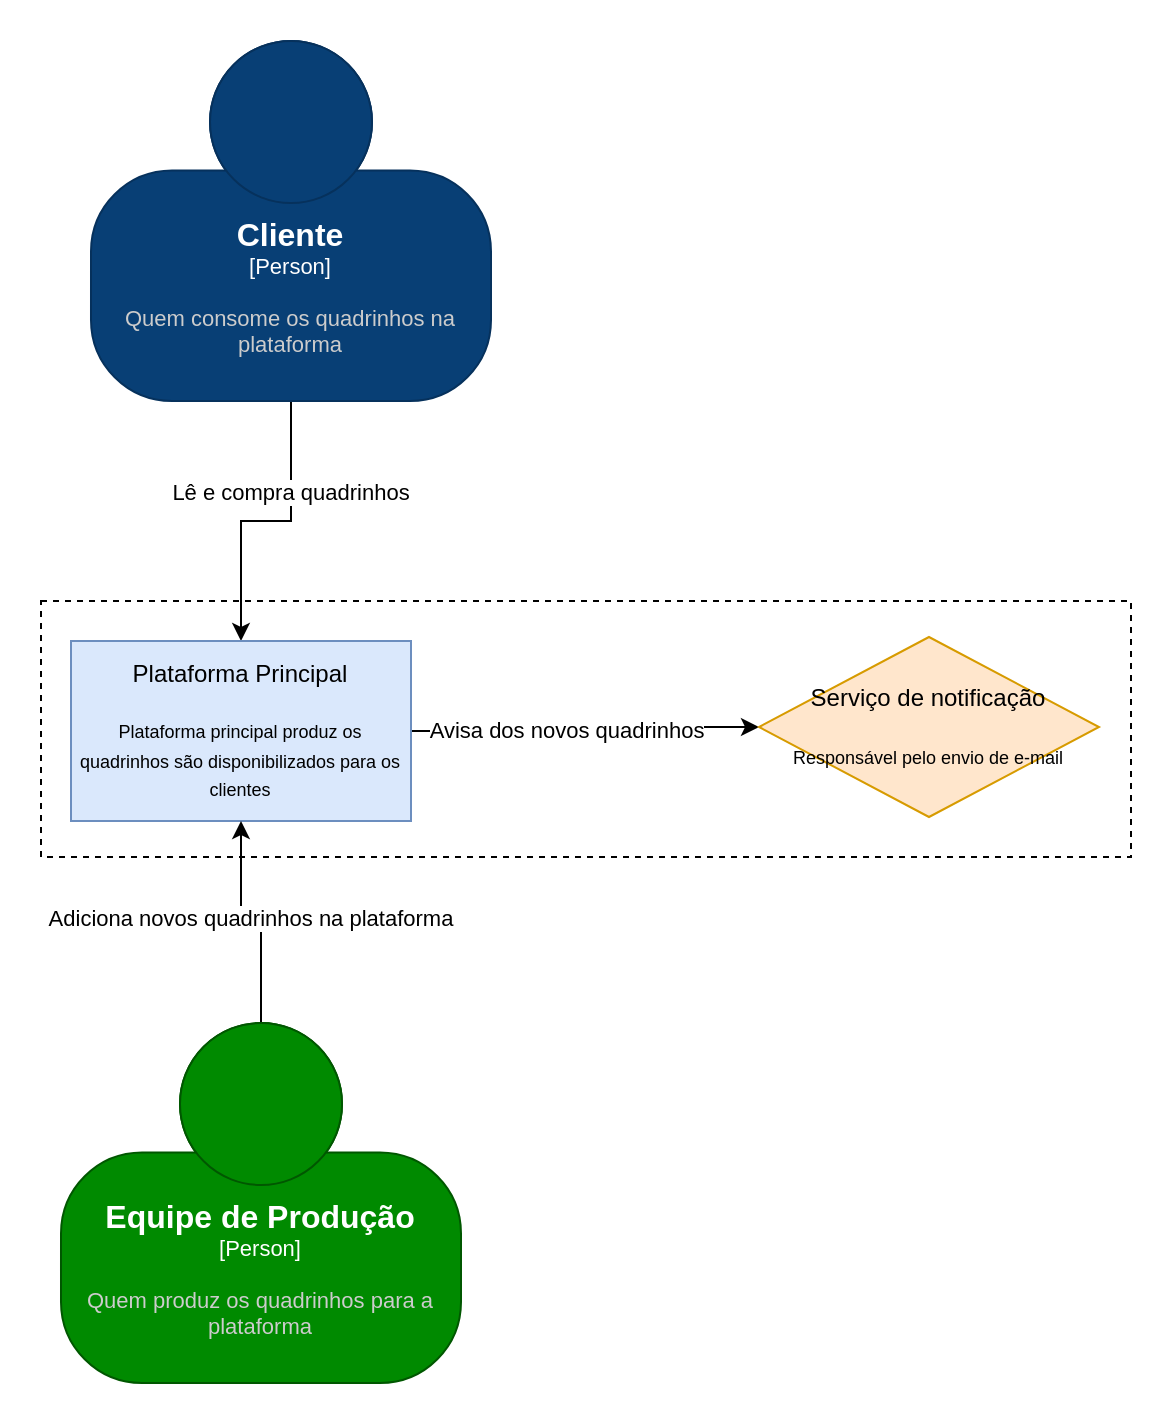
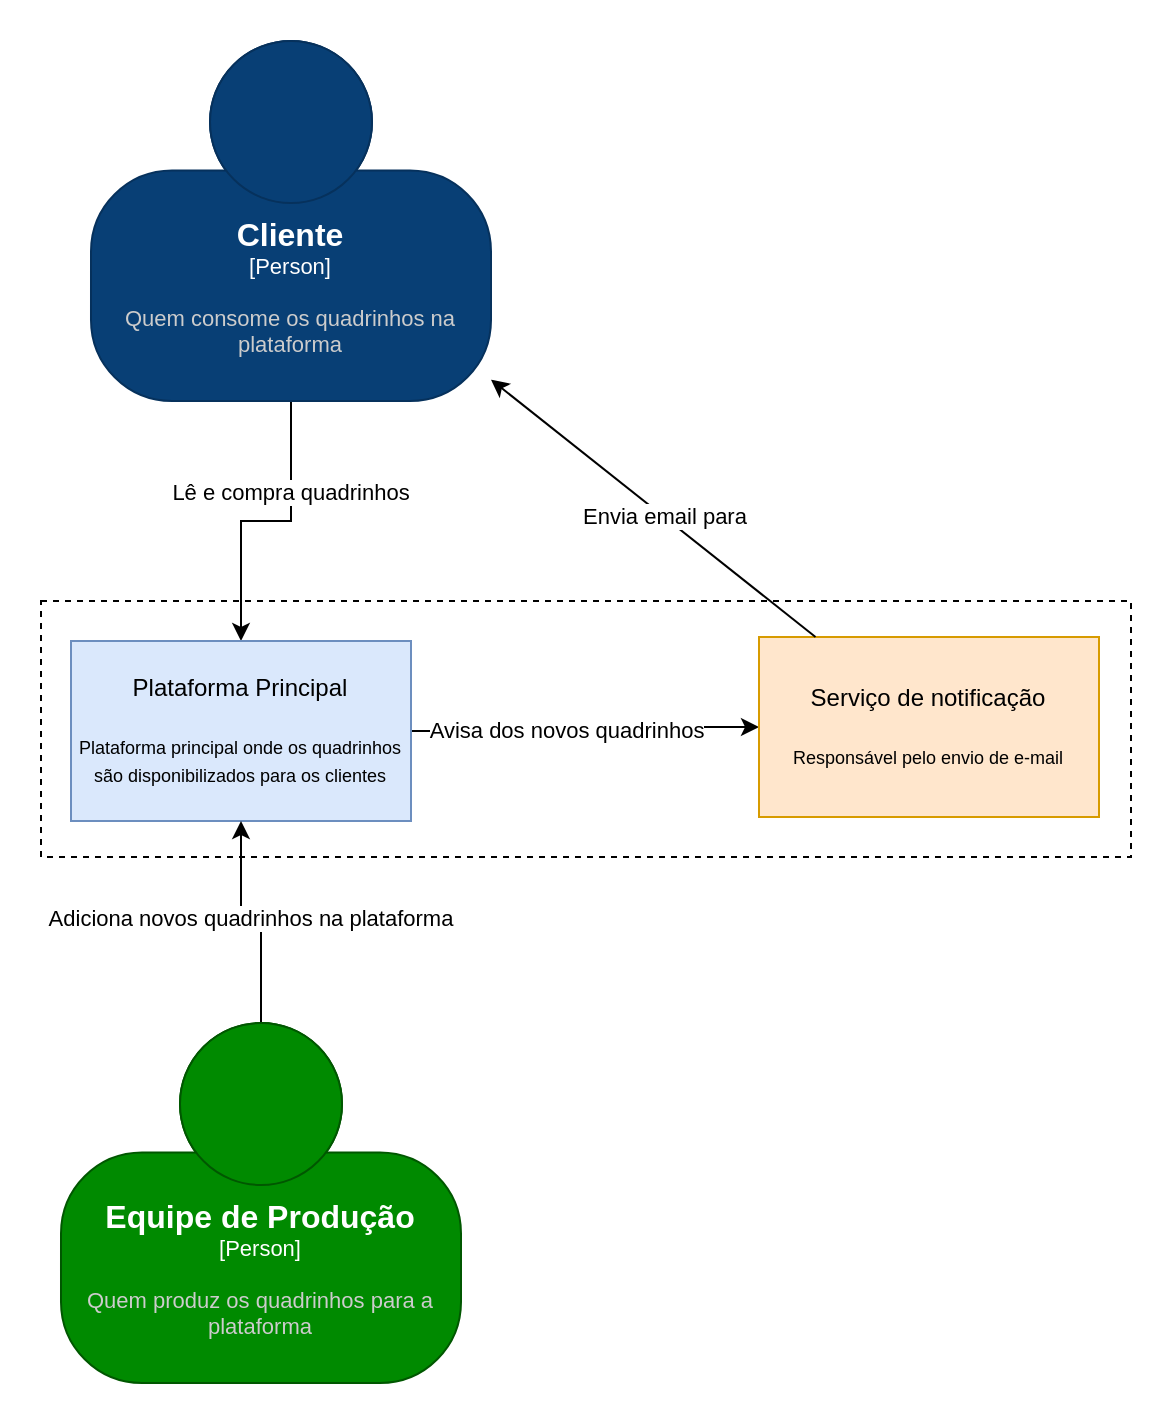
+ <mxCell id="10" style="rounded=0;orthogonalLoop=1;jettySize=auto;html=1;" edge="1" parent="1" source="9" target="4"><mxGeometry relative="1" as="geometry" /></mxCell>
+ <mxCell id="11" value="Envia email para" style="edgeLabel;html=1;align=center;verticalAlign=middle;resizable=0;points=[];" vertex="1" connectable="0" parent="10"><mxGeometry x="-0.486" y="2" relative="1" as="geometry"><mxPoint x="-33" y="-29" as="offset" /></mxGeometry></mxCell>
- <mxCell id="9" value="&lt;div&gt;&lt;font style=&quot;&quot;&gt;Serviço de notificação&lt;/font&gt;&lt;/div&gt;&lt;div&gt;&lt;b&gt;&lt;font style=&quot;font-size: 9px;&quot;&gt;&lt;br&gt;&lt;/font&gt;&lt;/b&gt;&lt;/div&gt;&lt;div&gt;&lt;font style=&quot;font-size: 9px;&quot;&gt;Responsável pelo envio de e-mail&lt;/font&gt;&lt;/div&gt;" style="rhombus;whiteSpace=wrap;html=1;glass=0;shadow=0;fillColor=#ffe6cc;strokeColor=#d79b00;" vertex="1" parent="1"><mxGeometry x="379" y="318" width="170" height="90" as="geometry" /></mxCell>
+ <mxCell id="9" value="&lt;div&gt;&lt;font style=&quot;&quot;&gt;Serviço de notificação&lt;/font&gt;&lt;/div&gt;&lt;div&gt;&lt;b&gt;&lt;font style=&quot;font-size: 9px;&quot;&gt;&lt;br&gt;&lt;/font&gt;&lt;/b&gt;&lt;/div&gt;&lt;div&gt;&lt;font style=&quot;font-size: 9px;&quot;&gt;Responsável pelo envio de e-mail&lt;/font&gt;&lt;/div&gt;" style="rounded=0;whiteSpace=wrap;html=1;glass=0;shadow=0;fillColor=#ffe6cc;strokeColor=#d79b00;" vertex="1" parent="1"><mxGeometry x="379" y="318" width="170" height="90" as="geometry" /></mxCell>
- <mxCell id="8" value="Plataforma Principal&lt;div&gt;&lt;br&gt;&lt;/div&gt;&lt;div&gt;&lt;font style=&quot;font-size: 9px;&quot;&gt;Plataforma principal produz os quadrinhos são disponibilizados para os clientes&lt;/font&gt;&lt;/div&gt;" style="rounded=0;whiteSpace=wrap;html=1;glass=0;shadow=0;fillColor=#dae8fc;strokeColor=#6c8ebf;" vertex="1" parent="1"><mxGeometry x="35" y="320" width="170" height="90" as="geometry" /></mxCell>
+ <mxCell id="8" value="Plataforma Principal&lt;div&gt;&lt;br&gt;&lt;/div&gt;&lt;div&gt;&lt;font style=&quot;font-size: 9px;&quot;&gt;Plataforma principal onde os quadrinhos são disponibilizados para os clientes&lt;/font&gt;&lt;/div&gt;" style="rounded=0;whiteSpace=wrap;html=1;glass=0;shadow=0;fillColor=#dae8fc;strokeColor=#6c8ebf;" vertex="1" parent="1"><mxGeometry x="35" y="320" width="170" height="90" as="geometry" /></mxCell>
